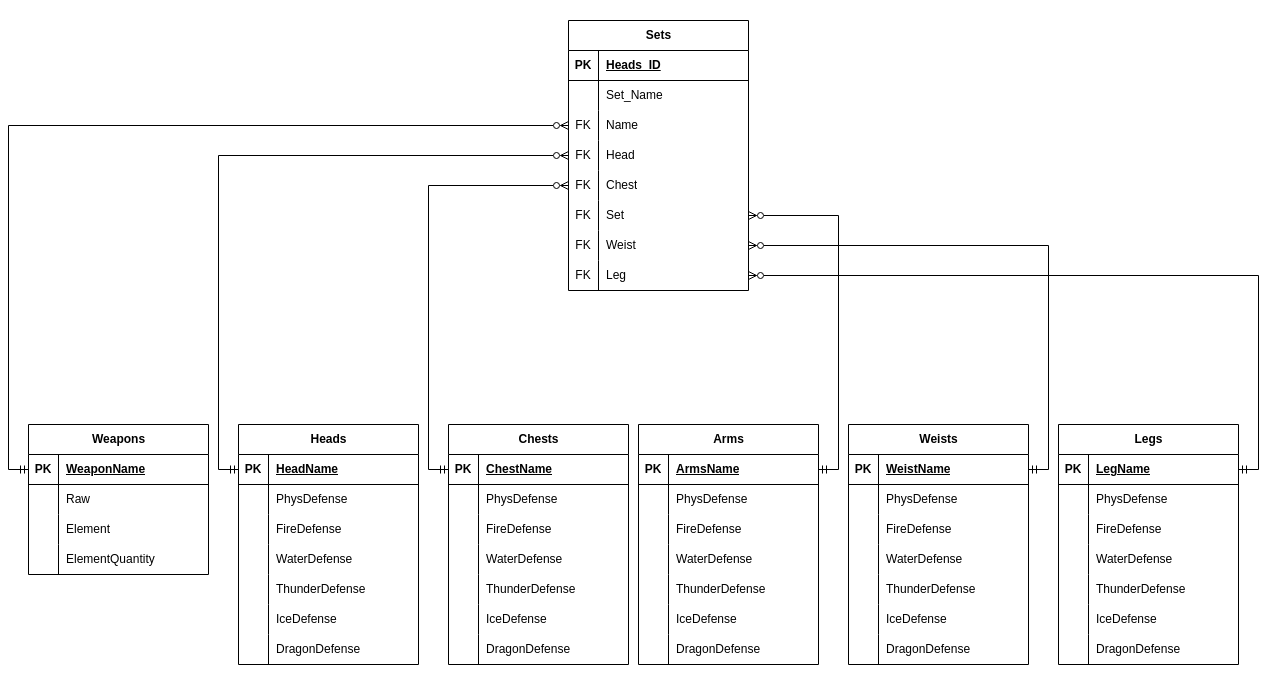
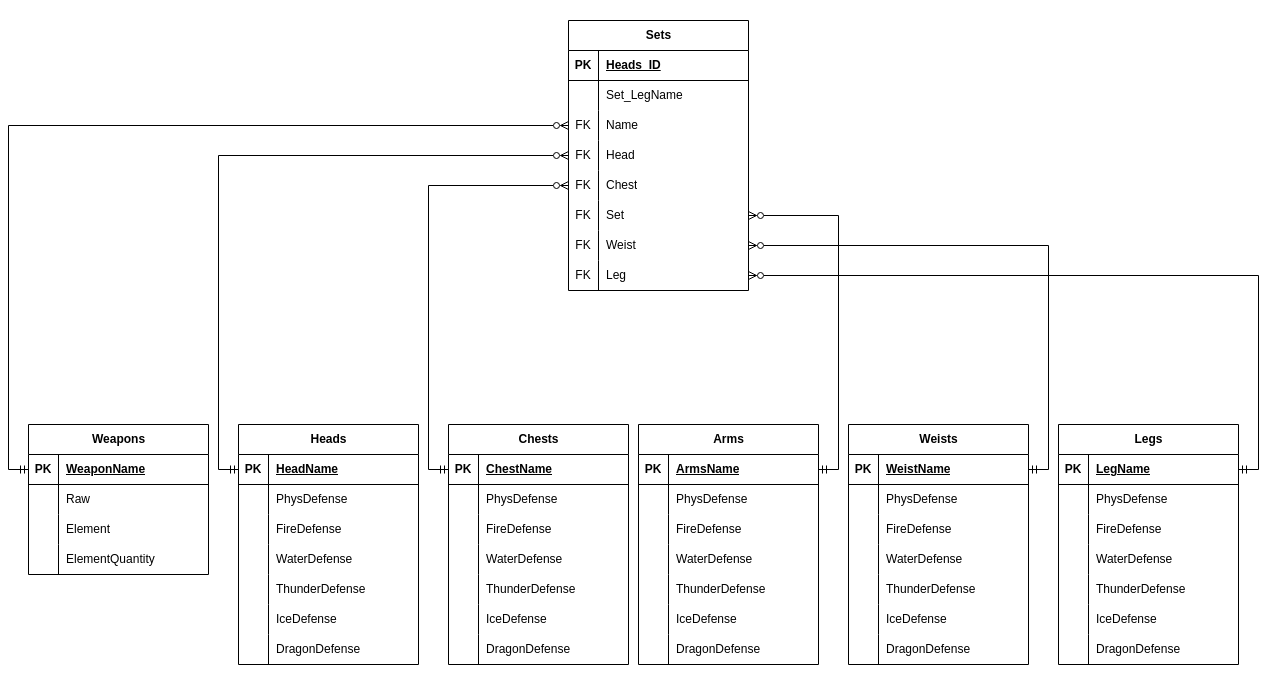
- <mxCell id="8" value="Set_Name" style="shape=partialRectangle;connectable=0;fillColor=none;top=0;left=0;bottom=0;right=0;align=left;spacingLeft=6;overflow=hidden;whiteSpace=wrap;html=1;" parent="6" vertex="1"><mxGeometry x="30" width="150" height="30" as="geometry"><mxRectangle width="150" height="30" as="alternateBounds" /></mxGeometry></mxCell>
+ <mxCell id="8" value="Set_LegName" style="shape=partialRectangle;connectable=0;fillColor=none;top=0;left=0;bottom=0;right=0;align=left;spacingLeft=6;overflow=hidden;whiteSpace=wrap;html=1;" parent="6" vertex="1"><mxGeometry x="30" width="150" height="30" as="geometry"><mxRectangle width="150" height="30" as="alternateBounds" /></mxGeometry></mxCell>
